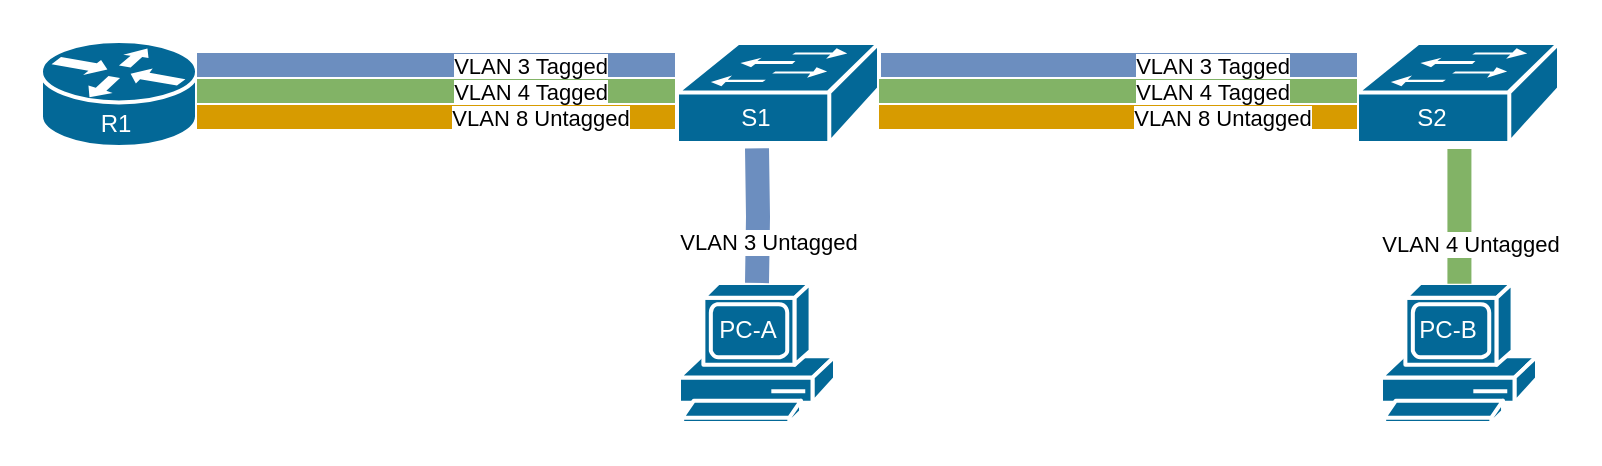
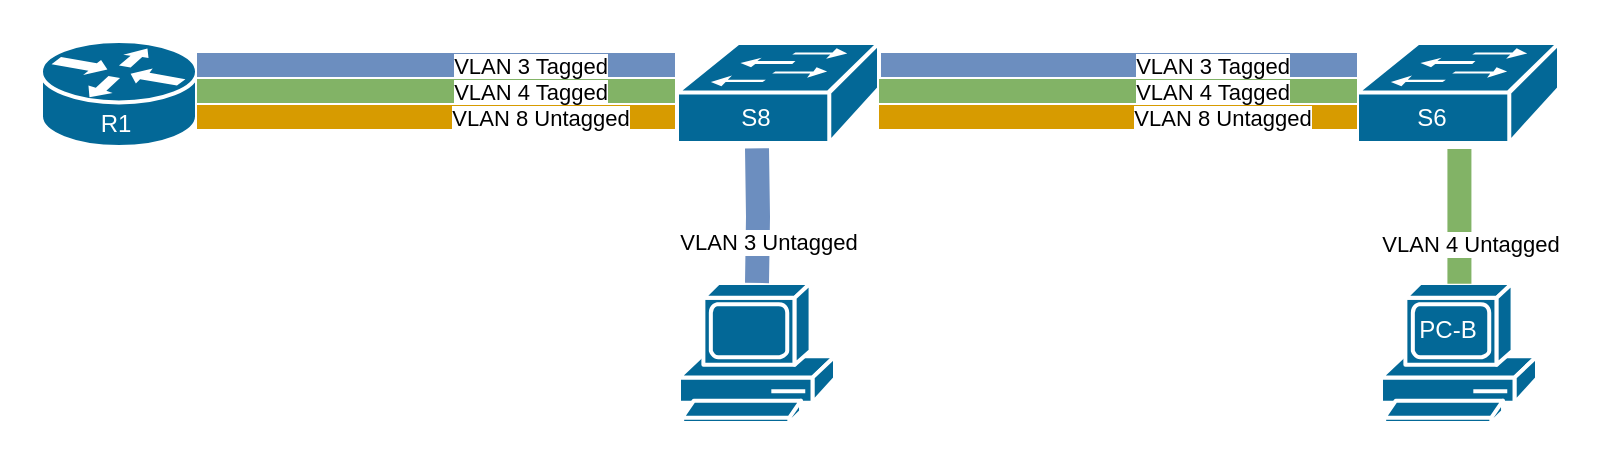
- <mxCell id="10" value="&lt;font color=&quot;#ffffff&quot;&gt;S1&lt;/font&gt;" style="text;html=1;strokeColor=none;fillColor=none;align=center;verticalAlign=middle;whiteSpace=wrap;rounded=0;" vertex="1" parent="1"><mxGeometry x="348" y="44" width="60" height="30" as="geometry" /></mxCell>
+ <mxCell id="10" value="&lt;font color=&quot;#ffffff&quot;&gt;S8&lt;/font&gt;" style="text;html=1;strokeColor=none;fillColor=none;align=center;verticalAlign=middle;whiteSpace=wrap;rounded=0;" vertex="1" parent="1"><mxGeometry x="348" y="44" width="60" height="30" as="geometry" /></mxCell>
- <mxCell id="11" value="&lt;font color=&quot;#ffffff&quot;&gt;S2&lt;br&gt;&lt;/font&gt;" style="text;html=1;strokeColor=none;fillColor=none;align=center;verticalAlign=middle;whiteSpace=wrap;rounded=0;" vertex="1" parent="1"><mxGeometry x="685.5" y="44" width="60" height="30" as="geometry" /></mxCell>
+ <mxCell id="11" value="&lt;font color=&quot;#ffffff&quot;&gt;S6&lt;br&gt;&lt;/font&gt;" style="text;html=1;strokeColor=none;fillColor=none;align=center;verticalAlign=middle;whiteSpace=wrap;rounded=0;" vertex="1" parent="1"><mxGeometry x="685.5" y="44" width="60" height="30" as="geometry" /></mxCell>
- <mxCell id="24" value="PC-A" style="text;html=1;strokeColor=none;fillColor=none;align=center;verticalAlign=middle;whiteSpace=wrap;rounded=0;labelBackgroundColor=none;fontColor=#FFFFFF;" vertex="1" parent="1"><mxGeometry x="344" y="150" width="60" height="30" as="geometry" /></mxCell>
